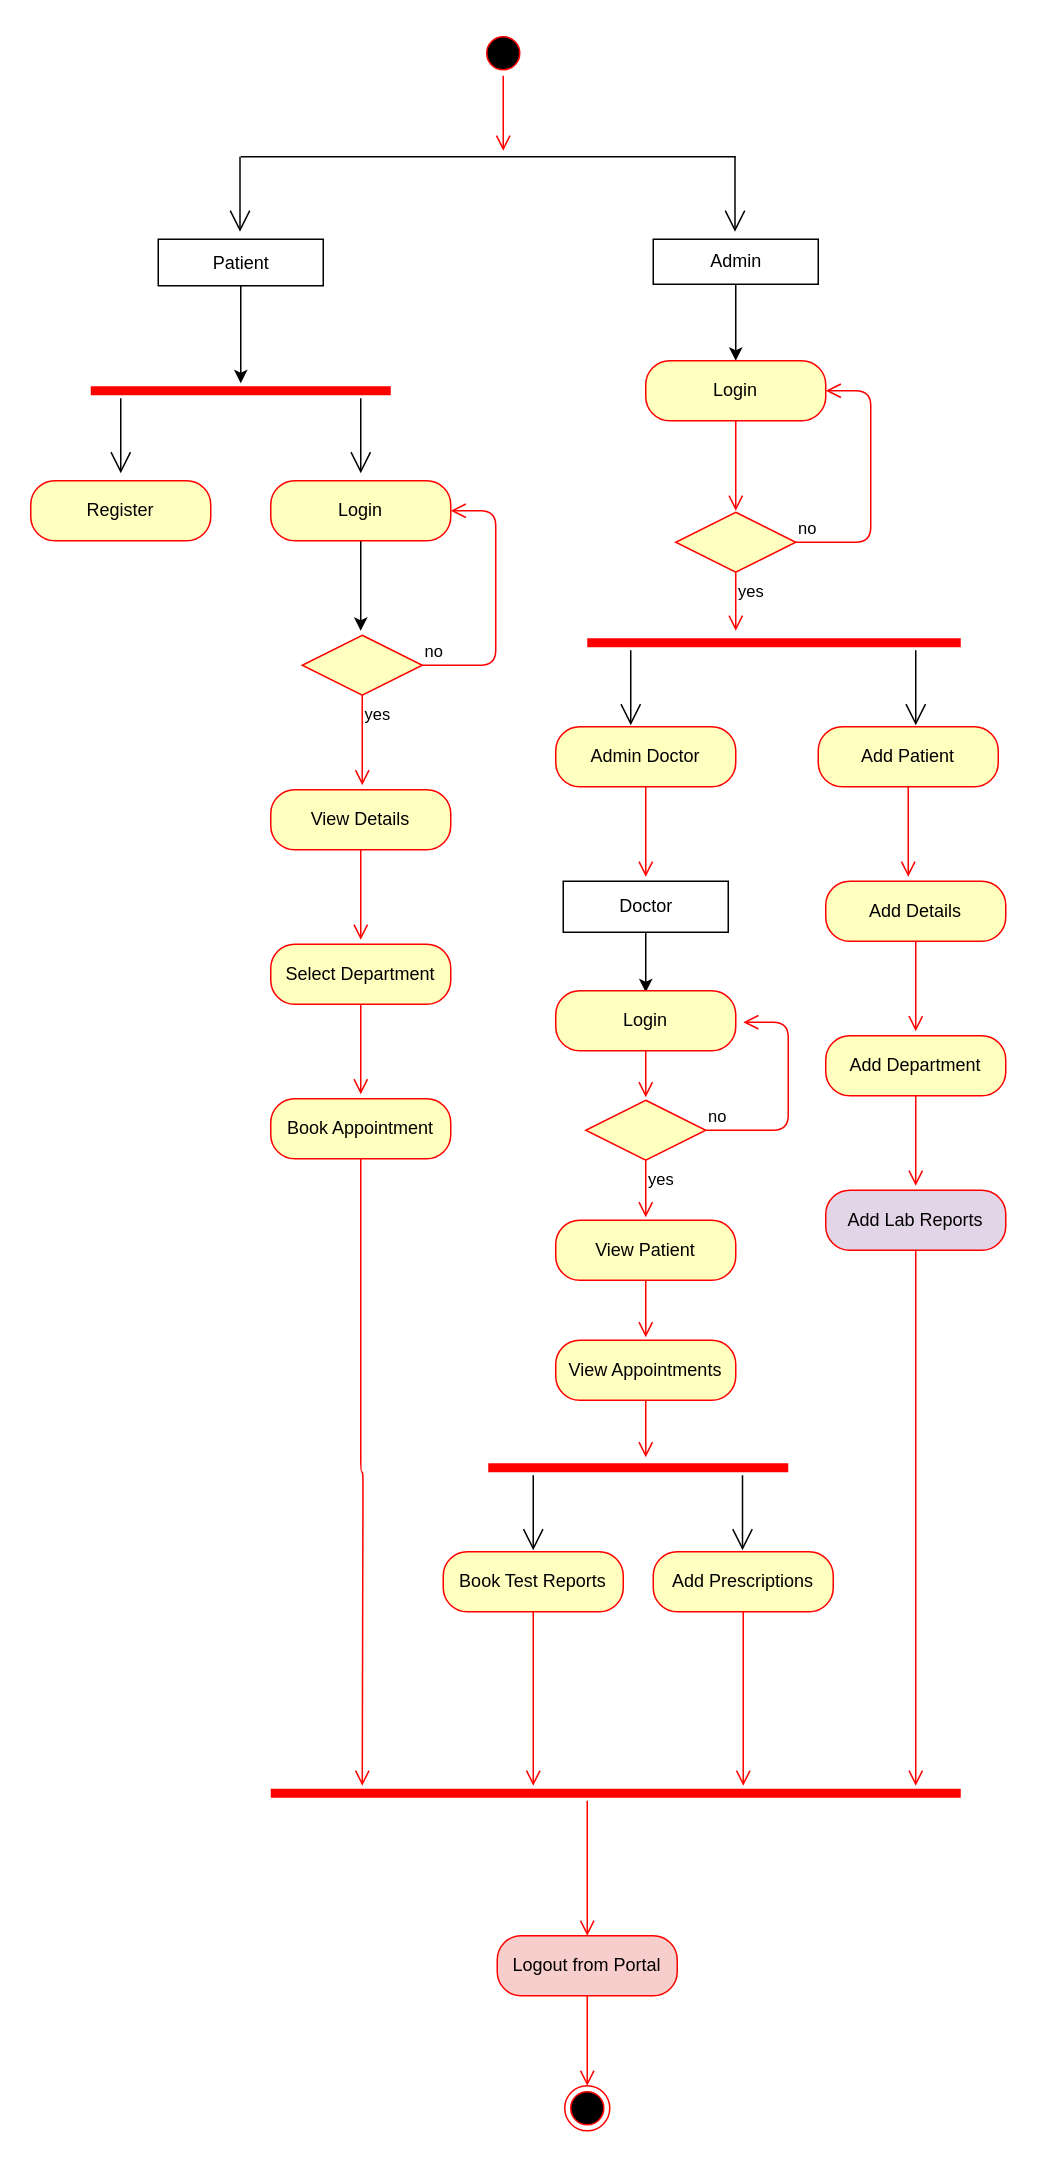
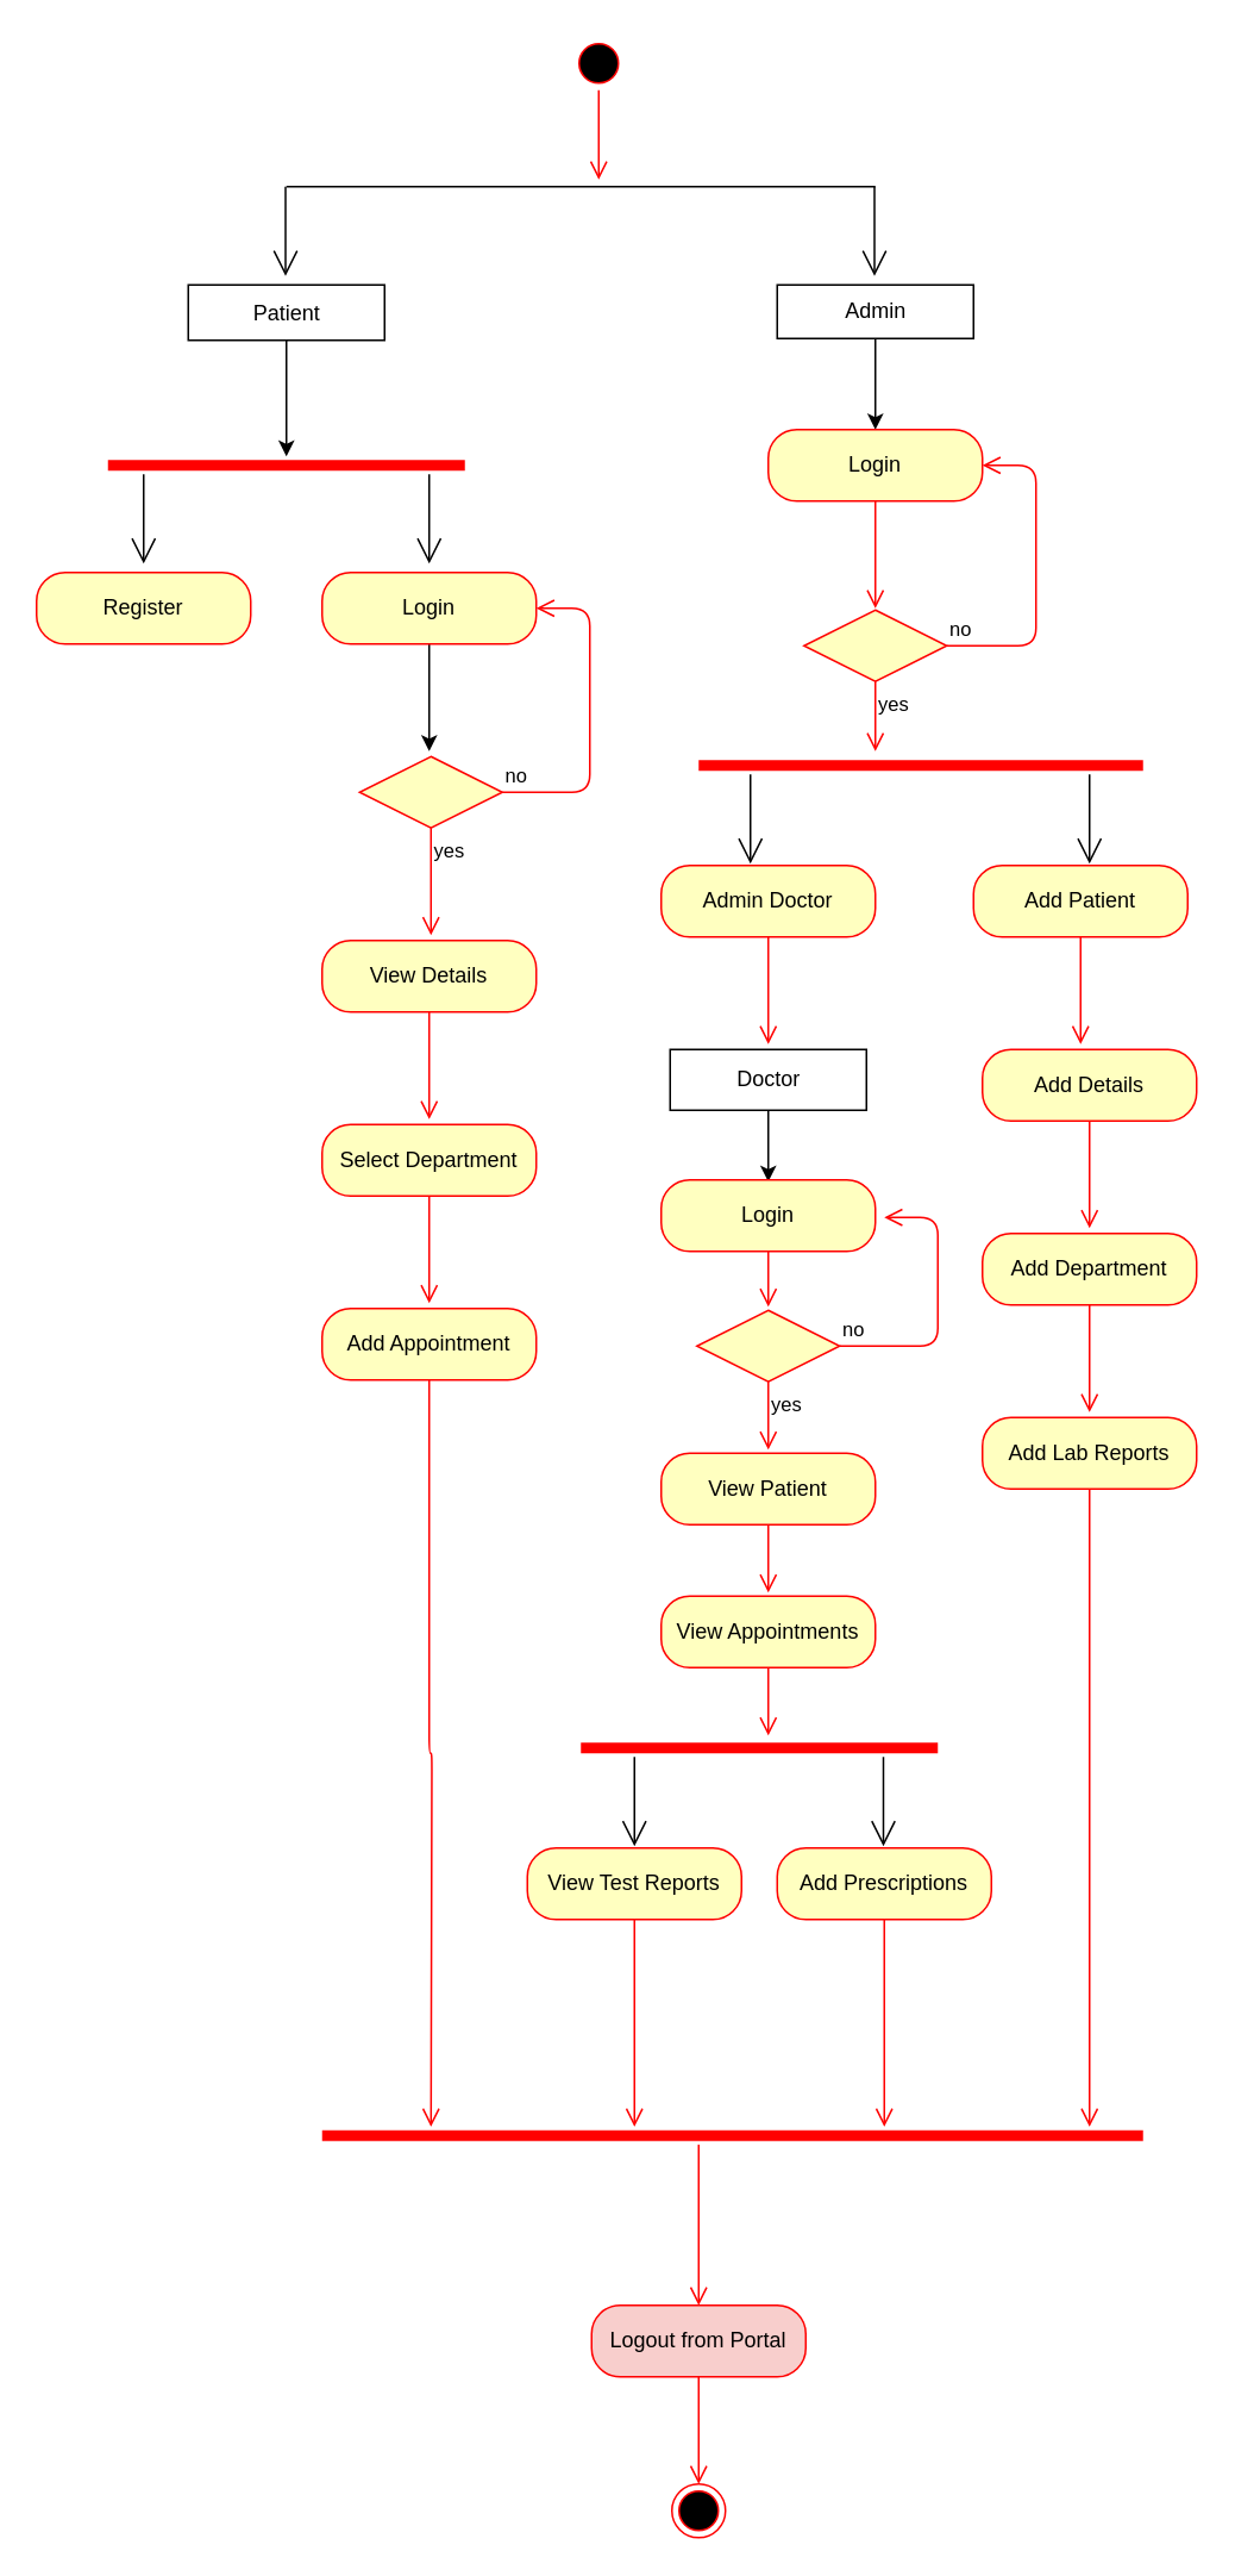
- <mxCell id="24" value="Book Appointment" style="rounded=1;whiteSpace=wrap;html=1;arcSize=40;fontColor=#000000;fillColor=#ffffc0;strokeColor=#ff0000;" parent="1" vertex="1"><mxGeometry as="geometry" height="40" width="120" y="732" x="180" /></mxCell>
+ <mxCell id="24" value="Add Appointment" style="rounded=1;whiteSpace=wrap;html=1;arcSize=40;fontColor=#000000;fillColor=#ffffc0;strokeColor=#ff0000;" parent="1" vertex="1"><mxGeometry as="geometry" height="40" width="120" y="732" x="180" /></mxCell>
- <mxCell id="65" value="Add Lab Reports" style="rounded=1;whiteSpace=wrap;html=1;arcSize=40;fontColor=#000000;fillColor=#e1d5e7;strokeColor=#ff0000;" parent="1" vertex="1"><mxGeometry as="geometry" height="40" width="120" y="793" x="550" /></mxCell>
+ <mxCell id="65" value="Add Lab Reports" style="rounded=1;whiteSpace=wrap;html=1;arcSize=40;fontColor=#000000;fillColor=#ffffc0;strokeColor=#ff0000;" parent="1" vertex="1"><mxGeometry as="geometry" height="40" width="120" y="793" x="550" /></mxCell>
- <mxCell id="47" value="Book Test Reports" style="rounded=1;whiteSpace=wrap;html=1;arcSize=40;fontColor=#000000;fillColor=#ffffc0;strokeColor=#ff0000;" parent="1" vertex="1"><mxGeometry as="geometry" height="40" width="120" y="1034" x="295" /></mxCell>
+ <mxCell id="47" value="View Test Reports" style="rounded=1;whiteSpace=wrap;html=1;arcSize=40;fontColor=#000000;fillColor=#ffffc0;strokeColor=#ff0000;" parent="1" vertex="1"><mxGeometry as="geometry" height="40" width="120" y="1034" x="295" /></mxCell>
